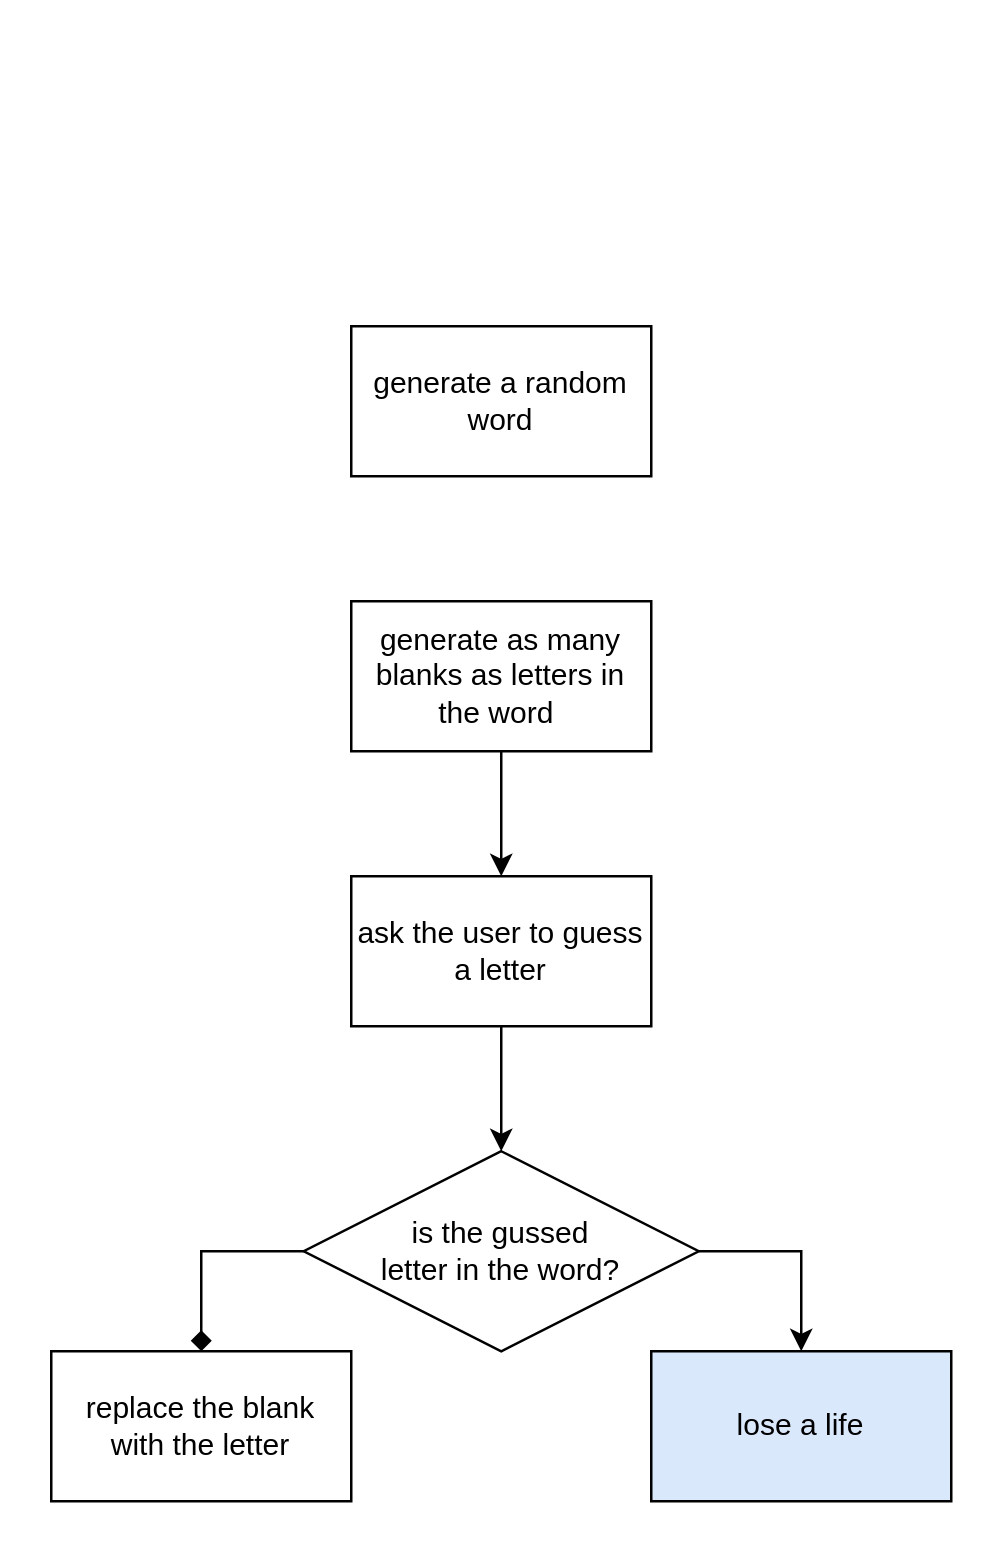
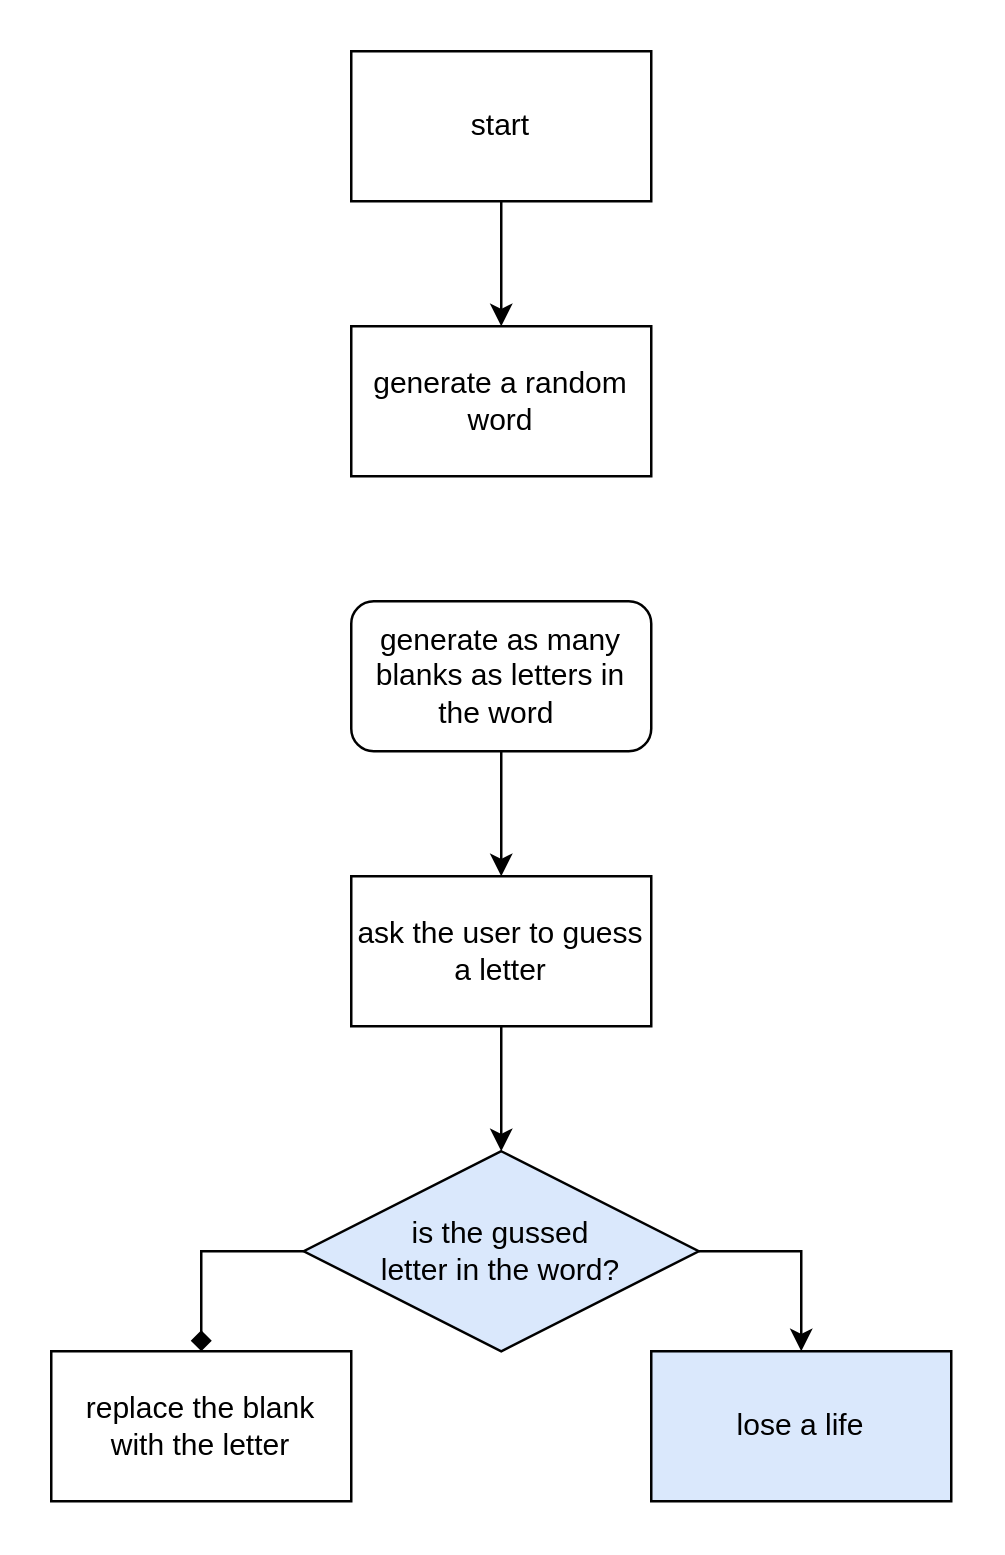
+ <mxCell id="4" value="start" style="rounded=0;whiteSpace=wrap;html=1;" vertex="1" parent="2"><mxGeometry width="120" height="60" as="geometry" /></mxCell>
+ <mxCell id="3" style="edgeStyle=none;html=1;exitX=0.5;exitY=1;exitDx=0;exitDy=0;entryX=0.5;entryY=0;entryDx=0;entryDy=0;rounded=0;" edge="1" parent="2" source="4" target="5"><mxGeometry relative="1" as="geometry" /></mxCell>
- <mxCell id="8" value="generate as many blanks as letters in the word&amp;nbsp;" style="rounded=0;whiteSpace=wrap;html=1;" vertex="1" parent="6"><mxGeometry width="120" height="60" as="geometry" /></mxCell>
+ <mxCell id="8" value="generate as many blanks as letters in the word&amp;nbsp;" style="whiteSpace=wrap;html=1;rounded=1;" vertex="1" parent="6"><mxGeometry width="120" height="60" as="geometry" /></mxCell>
- <mxCell id="12" value="is the gussed &lt;br&gt;letter in the word?" style="rhombus;whiteSpace=wrap;html=1;rounded=0;" vertex="1" parent="1"><mxGeometry x="121" y="460" width="158" height="80" as="geometry" /></mxCell>
+ <mxCell id="12" value="is the gussed &lt;br&gt;letter in the word?" style="rhombus;whiteSpace=wrap;html=1;rounded=0;fillColor=#dae8fc;" vertex="1" parent="1"><mxGeometry x="121" y="460" width="158" height="80" as="geometry" /></mxCell>
